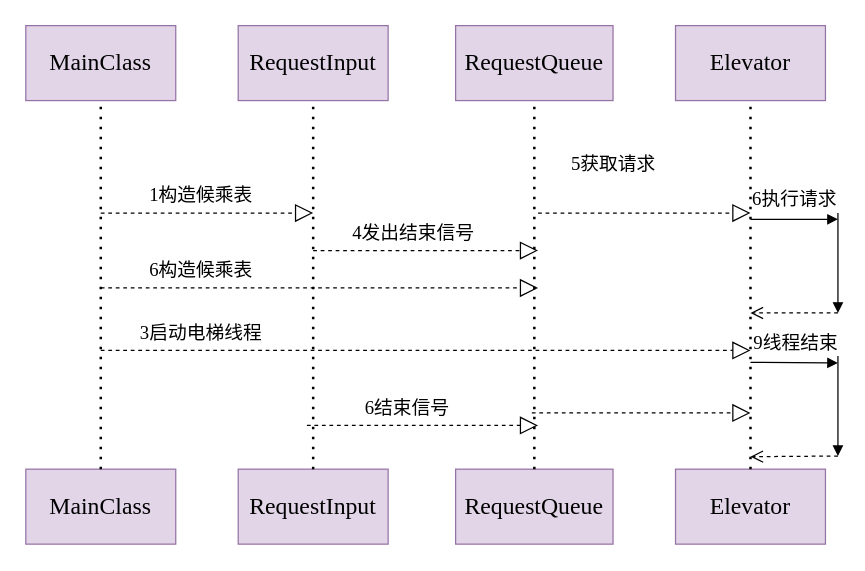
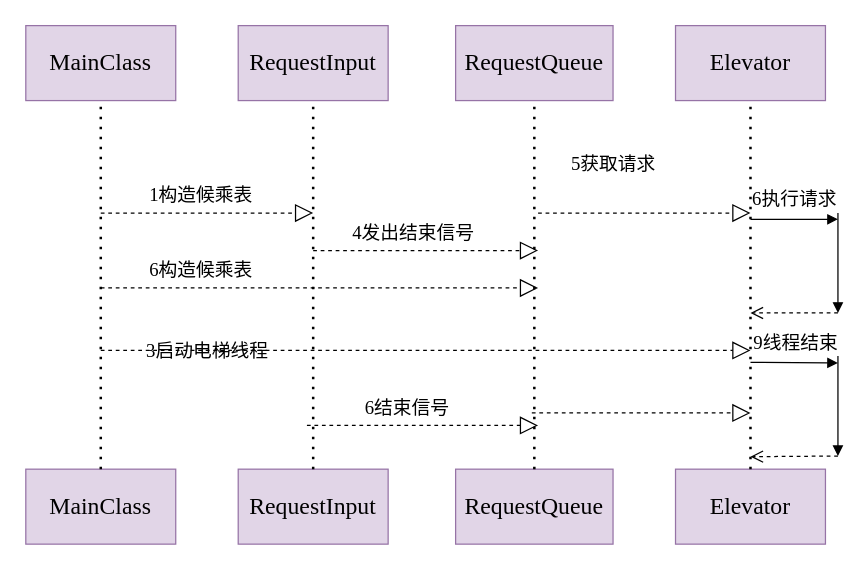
- <mxCell id="19" value="&lt;font face=&quot;Comic Sans MS&quot; style=&quot;font-size: 15px;&quot;&gt;3启动电梯线程&lt;/font&gt;" style="text;html=1;align=center;verticalAlign=middle;resizable=0;points=[];autosize=1;strokeColor=none;fillColor=none;" vertex="1" parent="1"><mxGeometry x="100" y="250" width="120" height="30" as="geometry" /></mxCell>
+ <mxCell id="19" value="&lt;font face=&quot;Comic Sans MS&quot; style=&quot;font-size: 15px;&quot;&gt;3启动电梯线程&lt;/font&gt;" style="text;html=1;align=center;verticalAlign=middle;resizable=0;points=[];autosize=1;strokeColor=none;fillColor=none;" vertex="1" parent="1"><mxGeometry x="105" y="265" width="120" height="30" as="geometry" /></mxCell>
